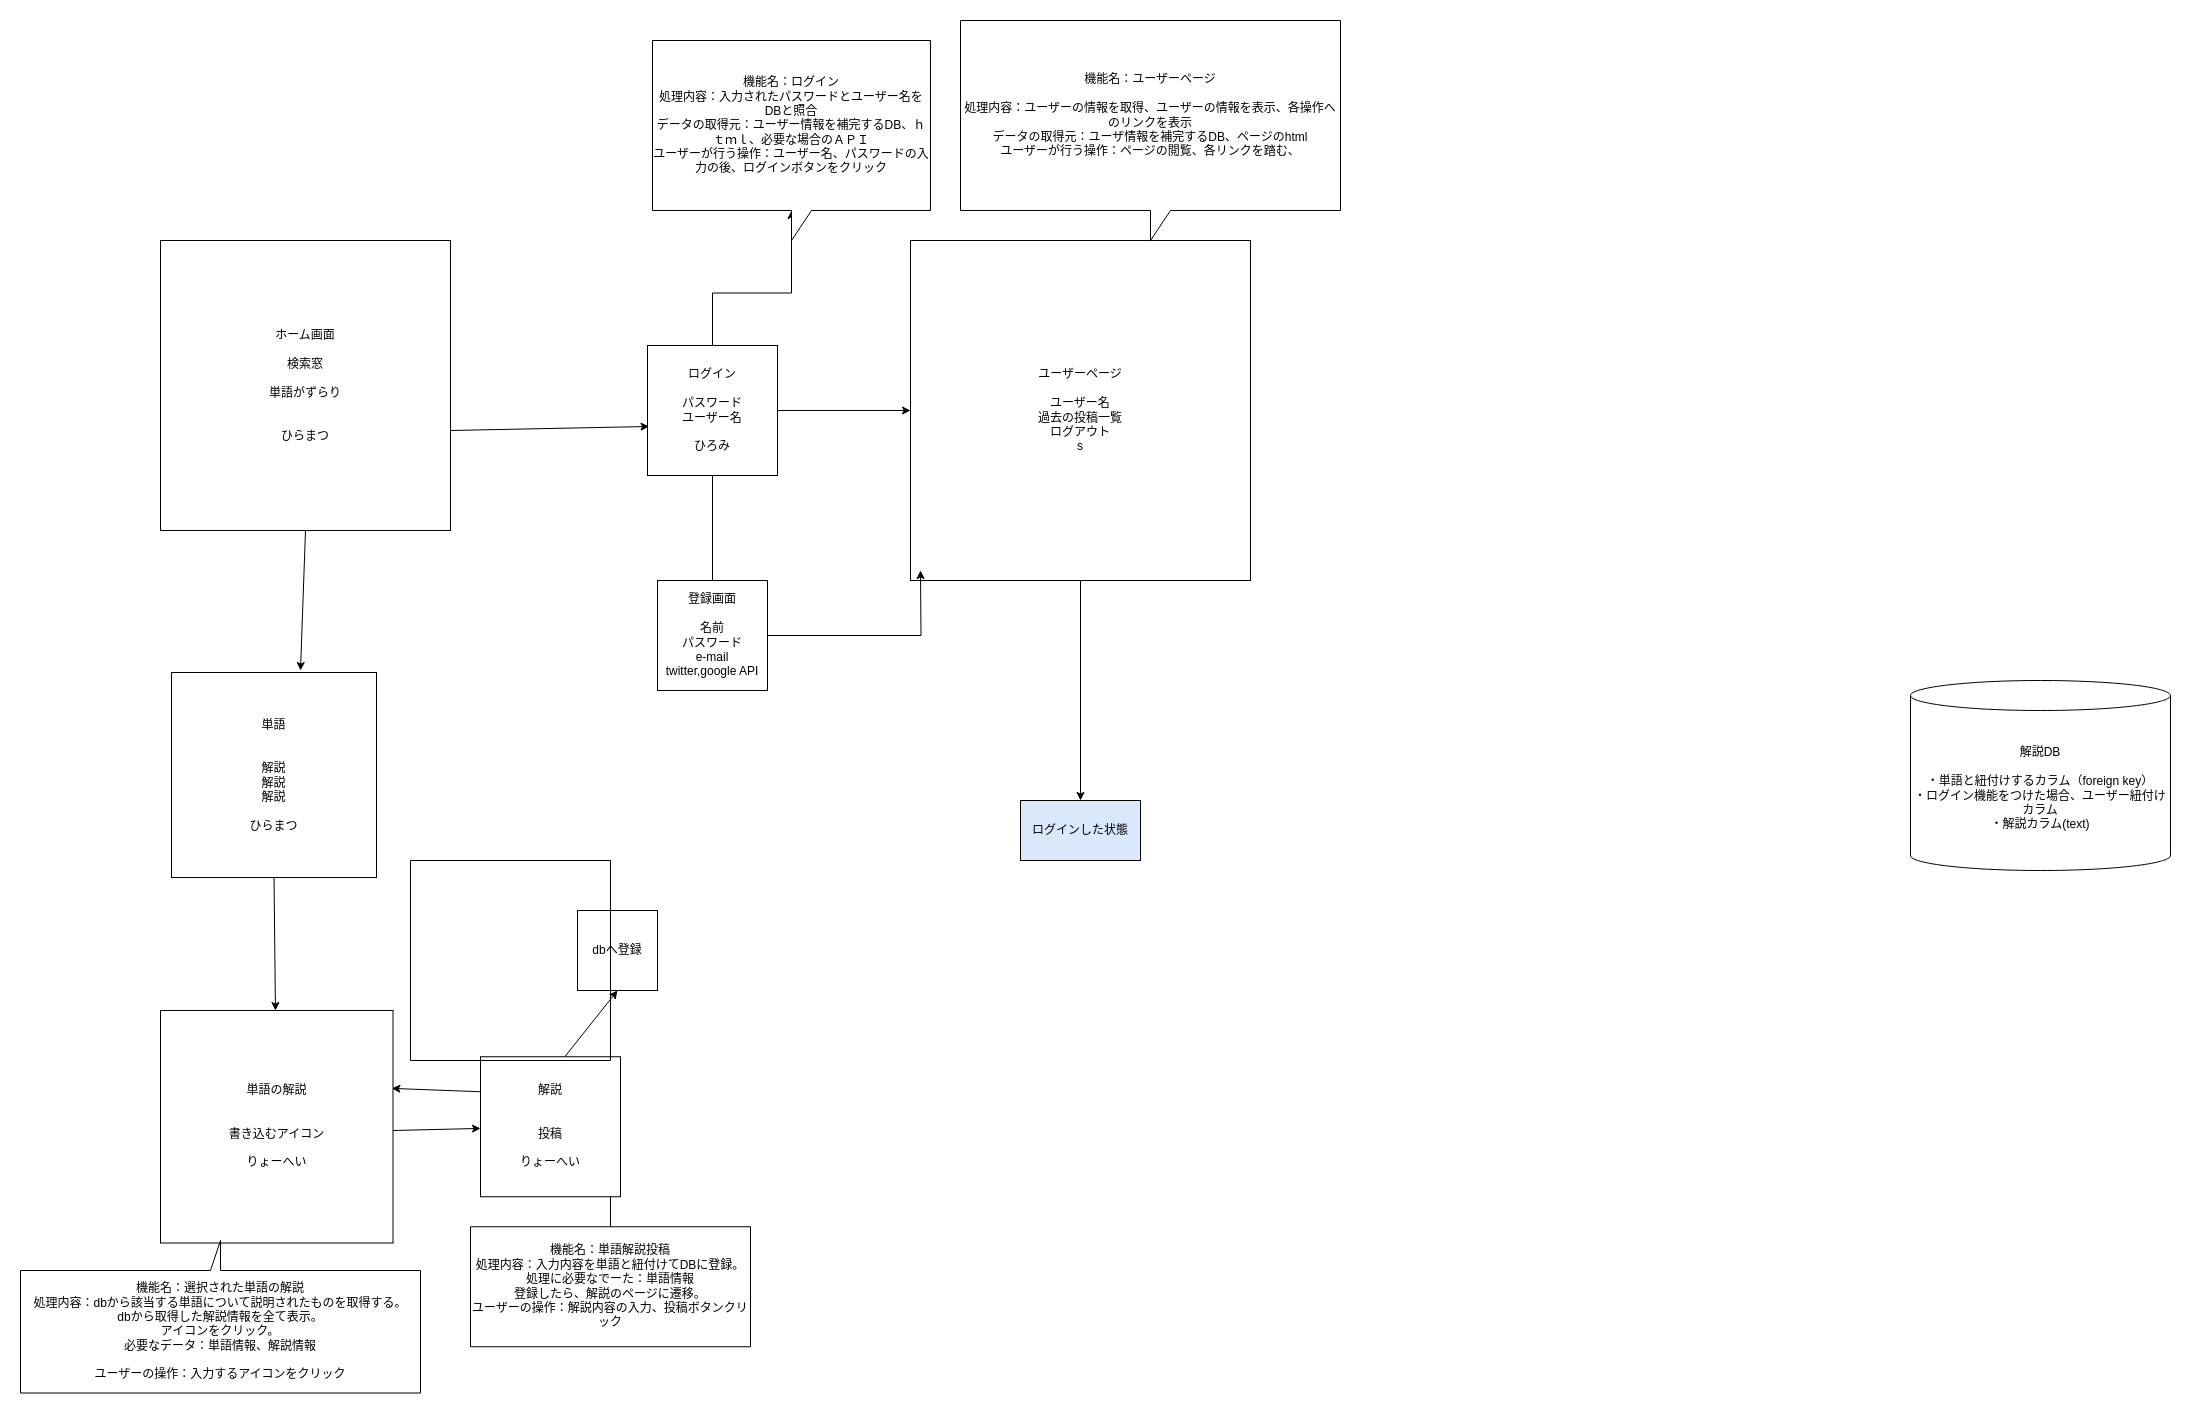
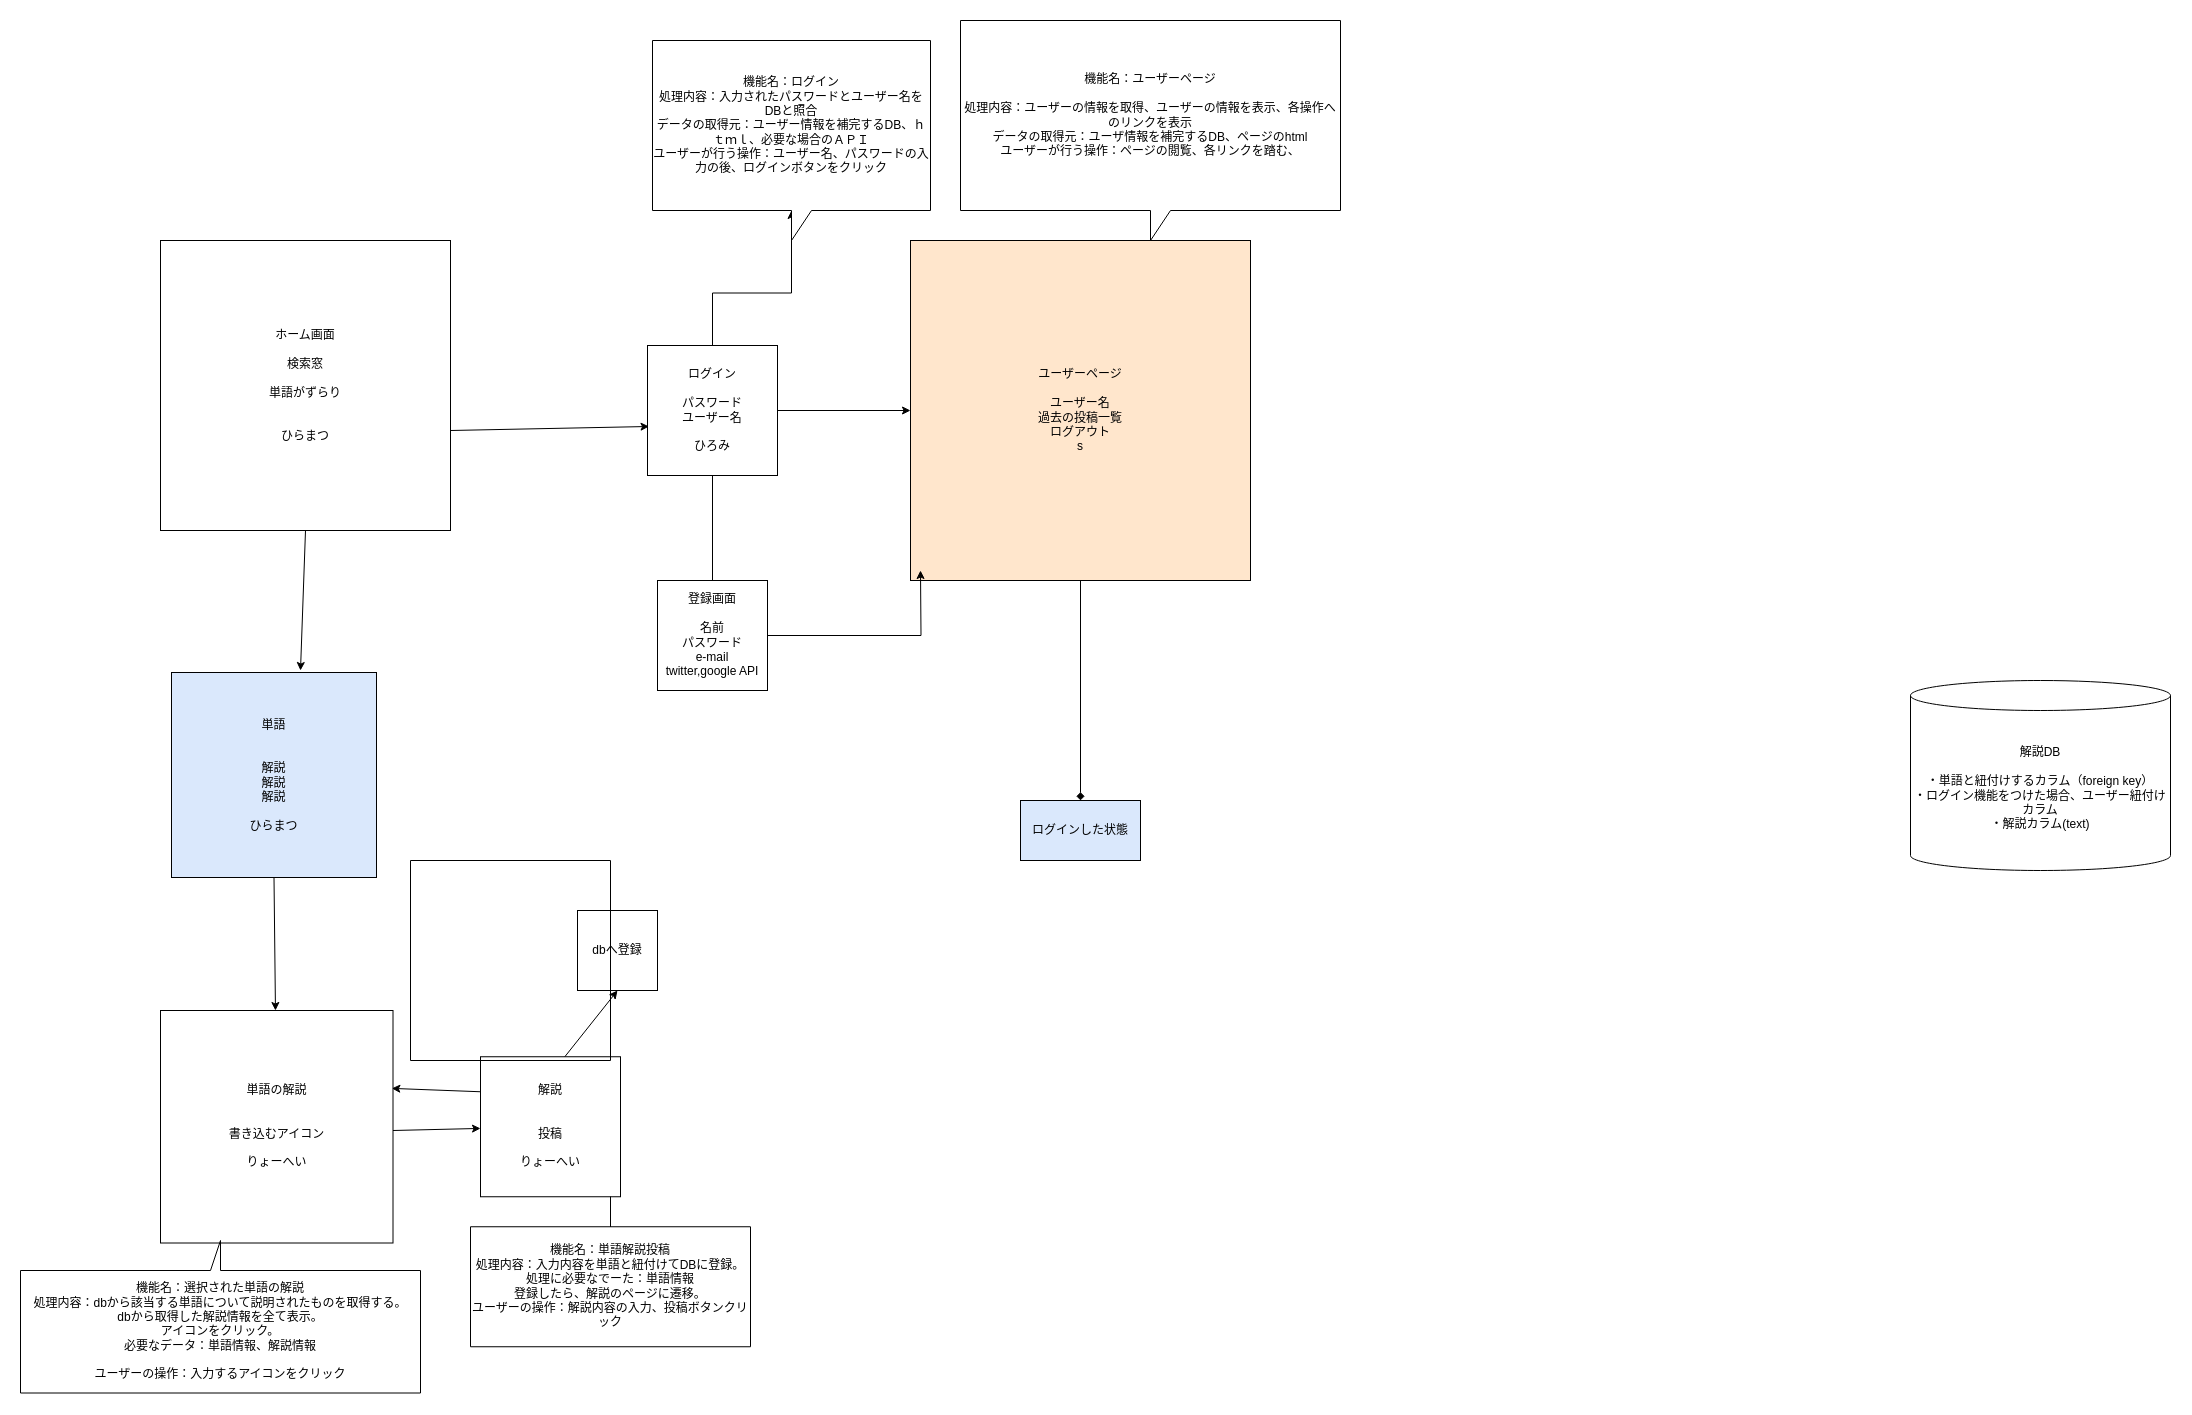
- <mxCell id="10" value="ユーザーページ&lt;br&gt;&lt;br&gt;ユーザー名&lt;br&gt;過去の投稿一覧&lt;br&gt;ログアウト&lt;br&gt;s&lt;br&gt;" style="whiteSpace=wrap;html=1;aspect=fixed;" parent="1" vertex="1"><mxGeometry x="910" y="240" width="340" height="340" as="geometry" /></mxCell>
+ <mxCell id="10" value="ユーザーページ&lt;br&gt;&lt;br&gt;ユーザー名&lt;br&gt;過去の投稿一覧&lt;br&gt;ログアウト&lt;br&gt;s&lt;br&gt;" style="whiteSpace=wrap;html=1;aspect=fixed;fillColor=#ffe6cc;" parent="1" vertex="1"><mxGeometry x="910" y="240" width="340" height="340" as="geometry" /></mxCell>
- <mxCell id="4" value="単語&lt;br&gt;&lt;br&gt;&lt;br&gt;解説&lt;br&gt;解説&lt;br&gt;解説&lt;br&gt;&lt;br&gt;ひらまつ" style="whiteSpace=wrap;html=1;aspect=fixed;" parent="1" vertex="1"><mxGeometry x="171" y="672" width="205" height="205" as="geometry" /></mxCell>
+ <mxCell id="4" value="単語&lt;br&gt;&lt;br&gt;&lt;br&gt;解説&lt;br&gt;解説&lt;br&gt;解説&lt;br&gt;&lt;br&gt;ひらまつ" style="whiteSpace=wrap;html=1;aspect=fixed;fillColor=#dae8fc;" parent="1" vertex="1"><mxGeometry x="171" y="672" width="205" height="205" as="geometry" /></mxCell>
- <mxCell id="9" value="" style="edgeStyle=orthogonalEdgeStyle;rounded=0;orthogonalLoop=1;jettySize=auto;html=1;" parent="1" source="10" target="18" edge="1"><mxGeometry relative="1" as="geometry" /></mxCell>
+ <mxCell id="9" value="" style="edgeStyle=orthogonalEdgeStyle;rounded=0;orthogonalLoop=1;jettySize=auto;html=1;endArrow=diamond;" parent="1" source="10" target="18" edge="1"><mxGeometry relative="1" as="geometry" /></mxCell>
